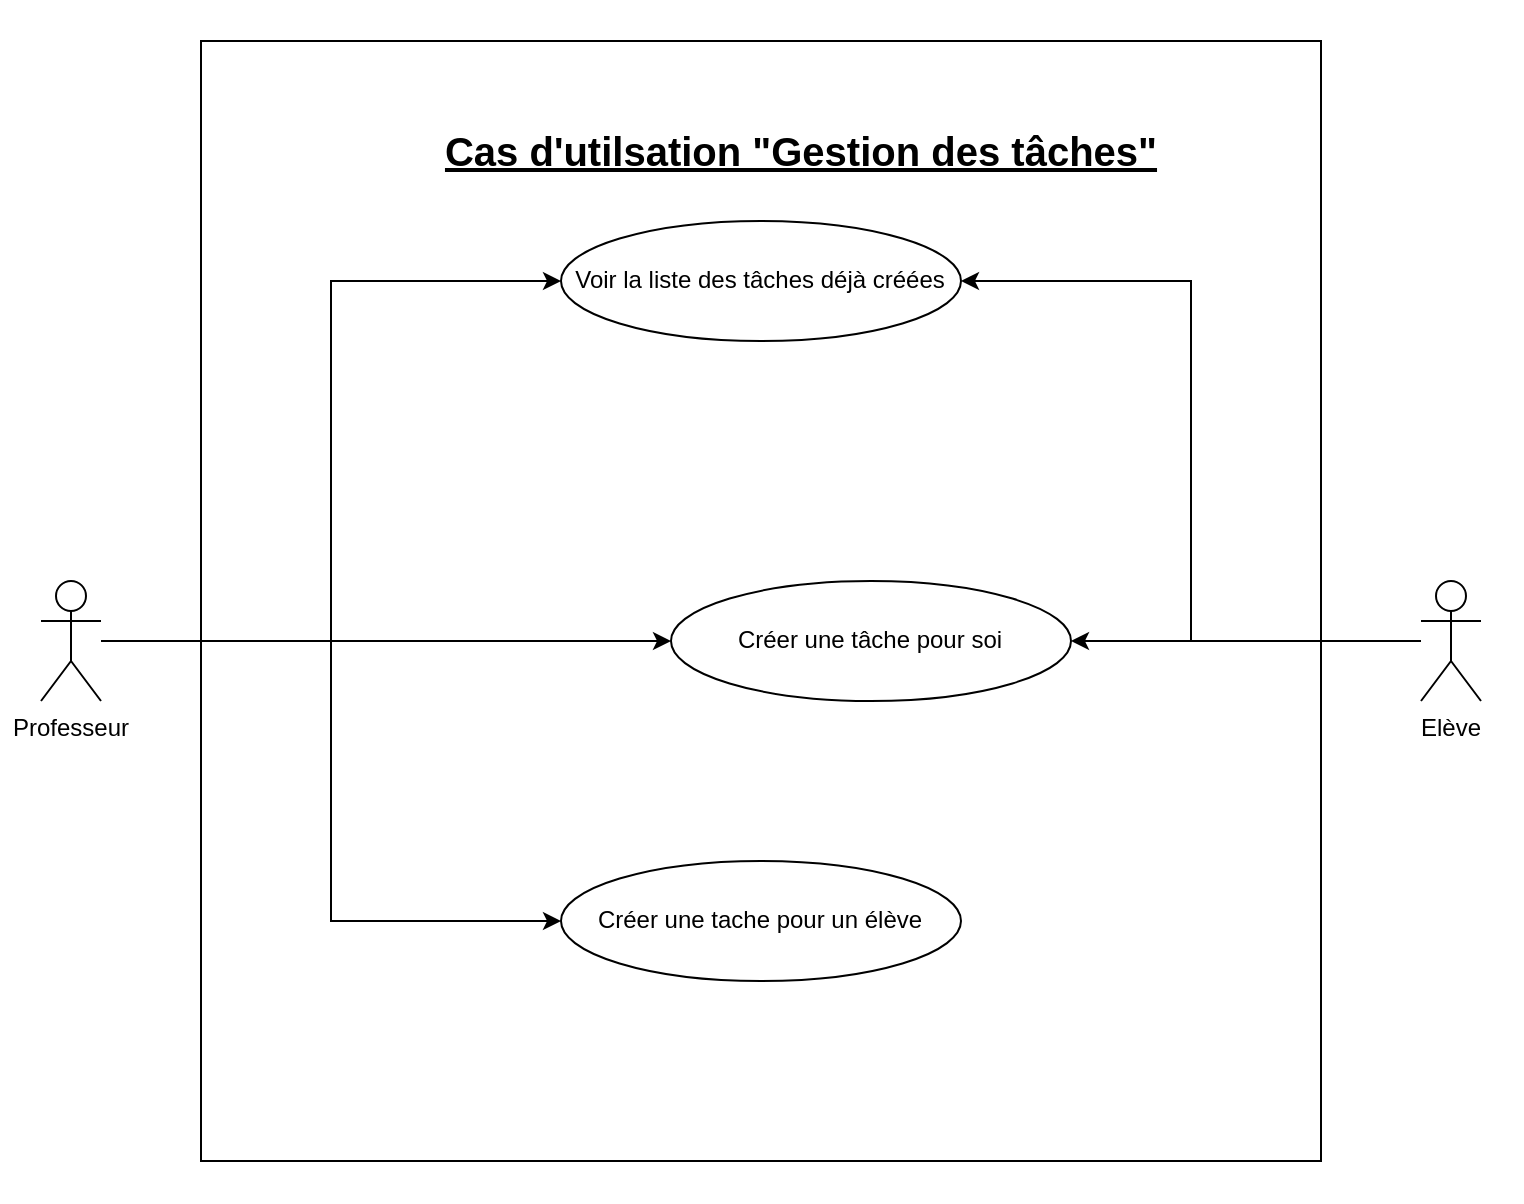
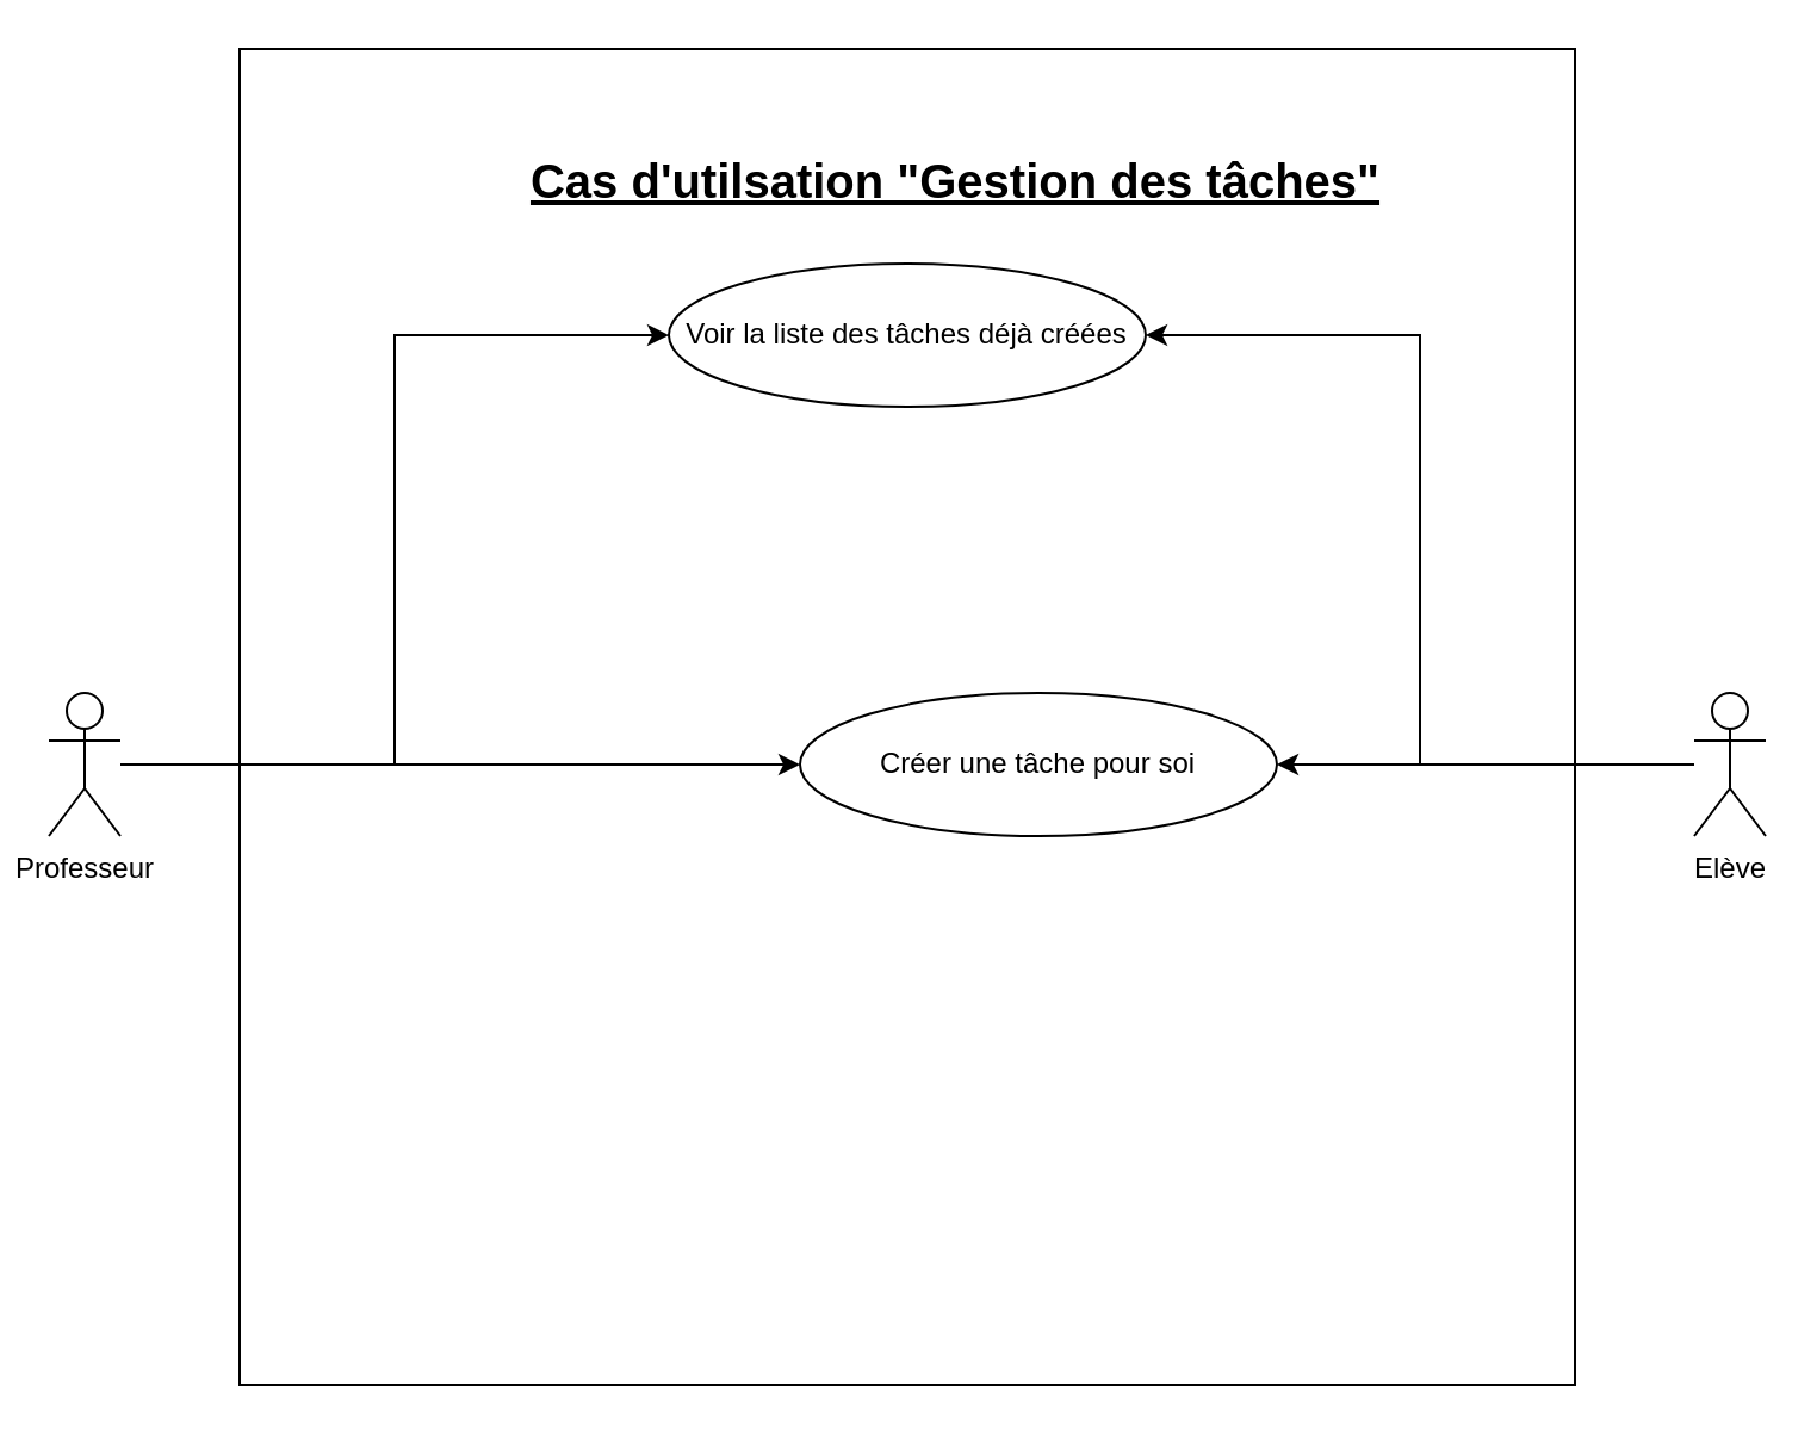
- <mxCell id="5" style="edgeStyle=orthogonalEdgeStyle;rounded=0;orthogonalLoop=1;jettySize=auto;html=1;entryX=0;entryY=0.5;entryDx=0;entryDy=0;" edge="1" parent="1" source="6" target="8"><mxGeometry relative="1" as="geometry" /></mxCell>
- <mxCell id="8" value="Créer une tache pour un élève" style="ellipse;whiteSpace=wrap;html=1;" parent="1" vertex="1"><mxGeometry x="280" y="430" width="200" height="60" as="geometry" /></mxCell>
